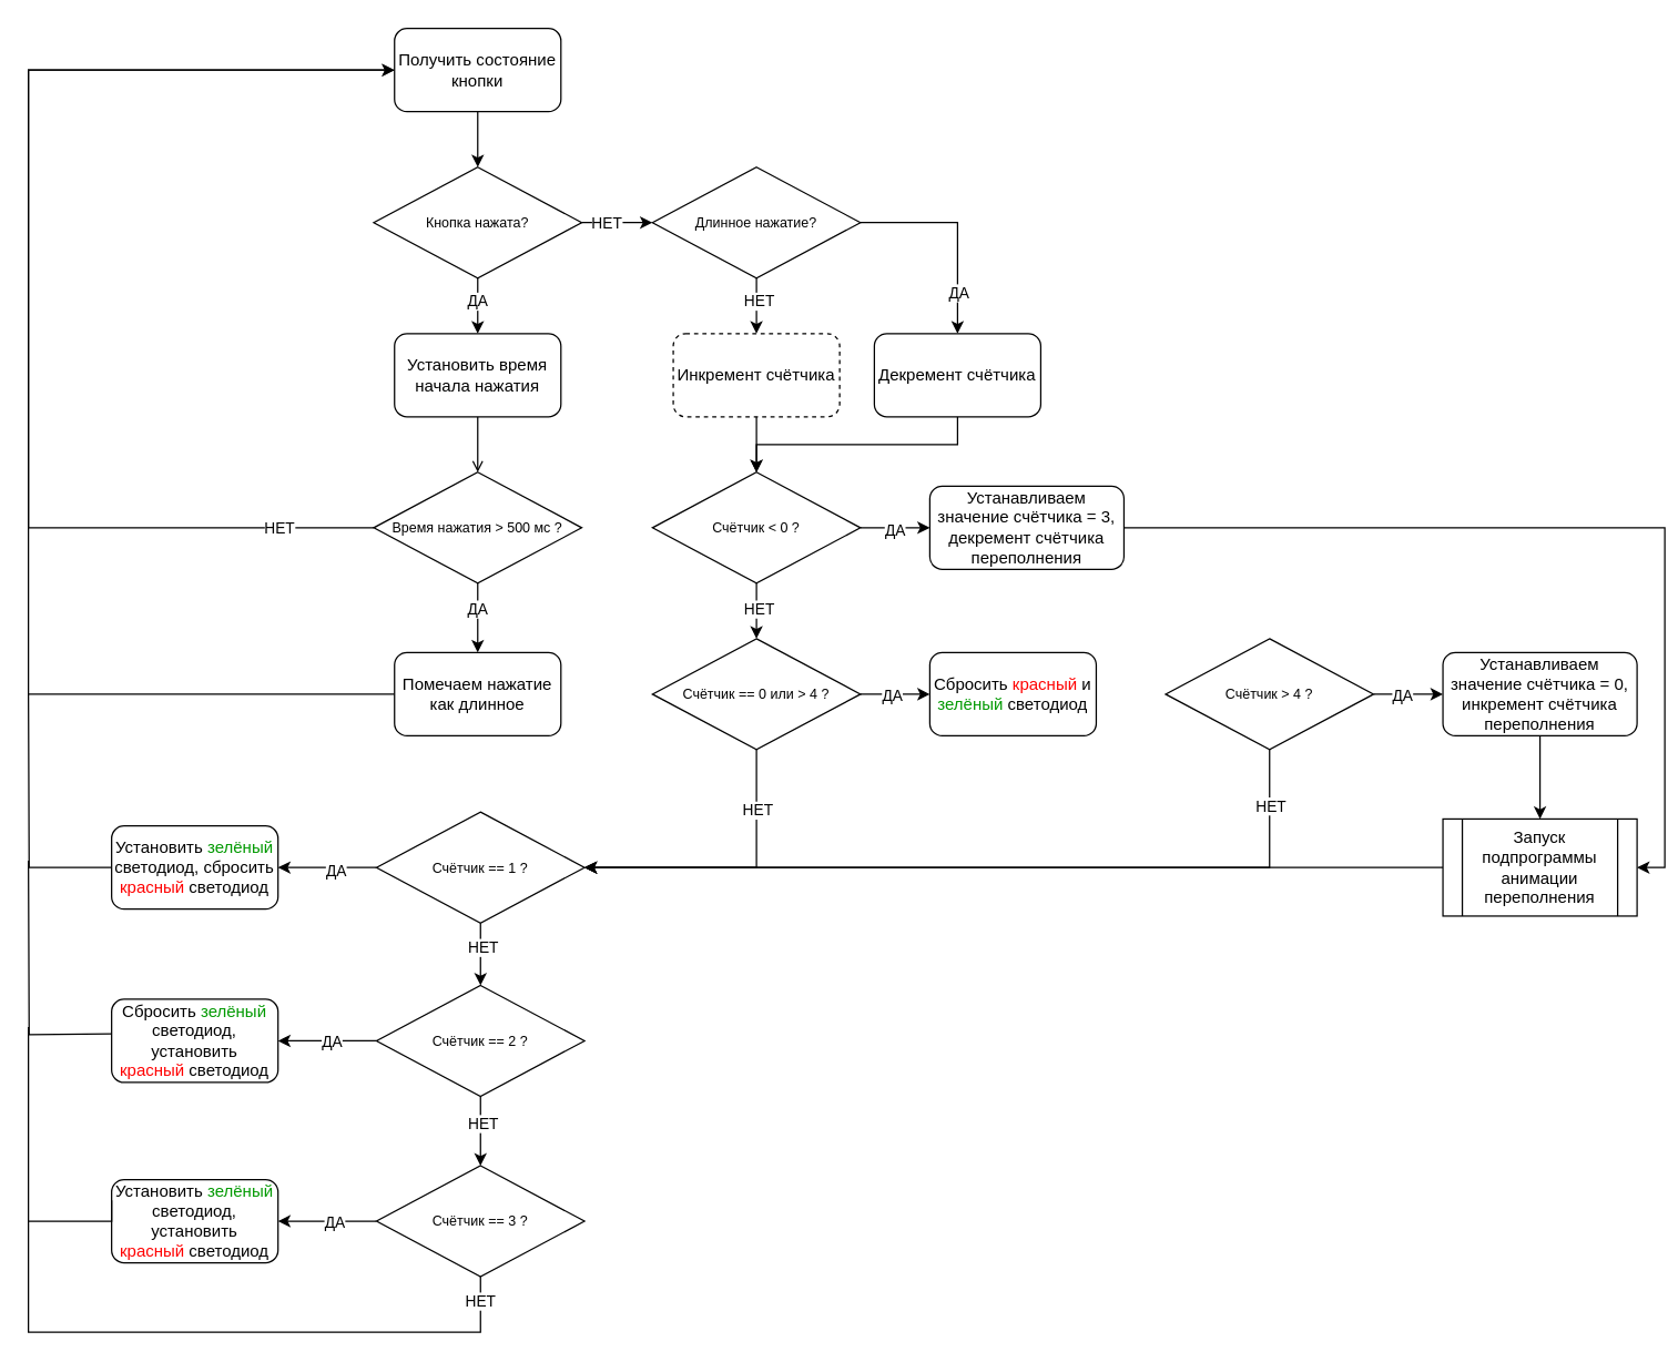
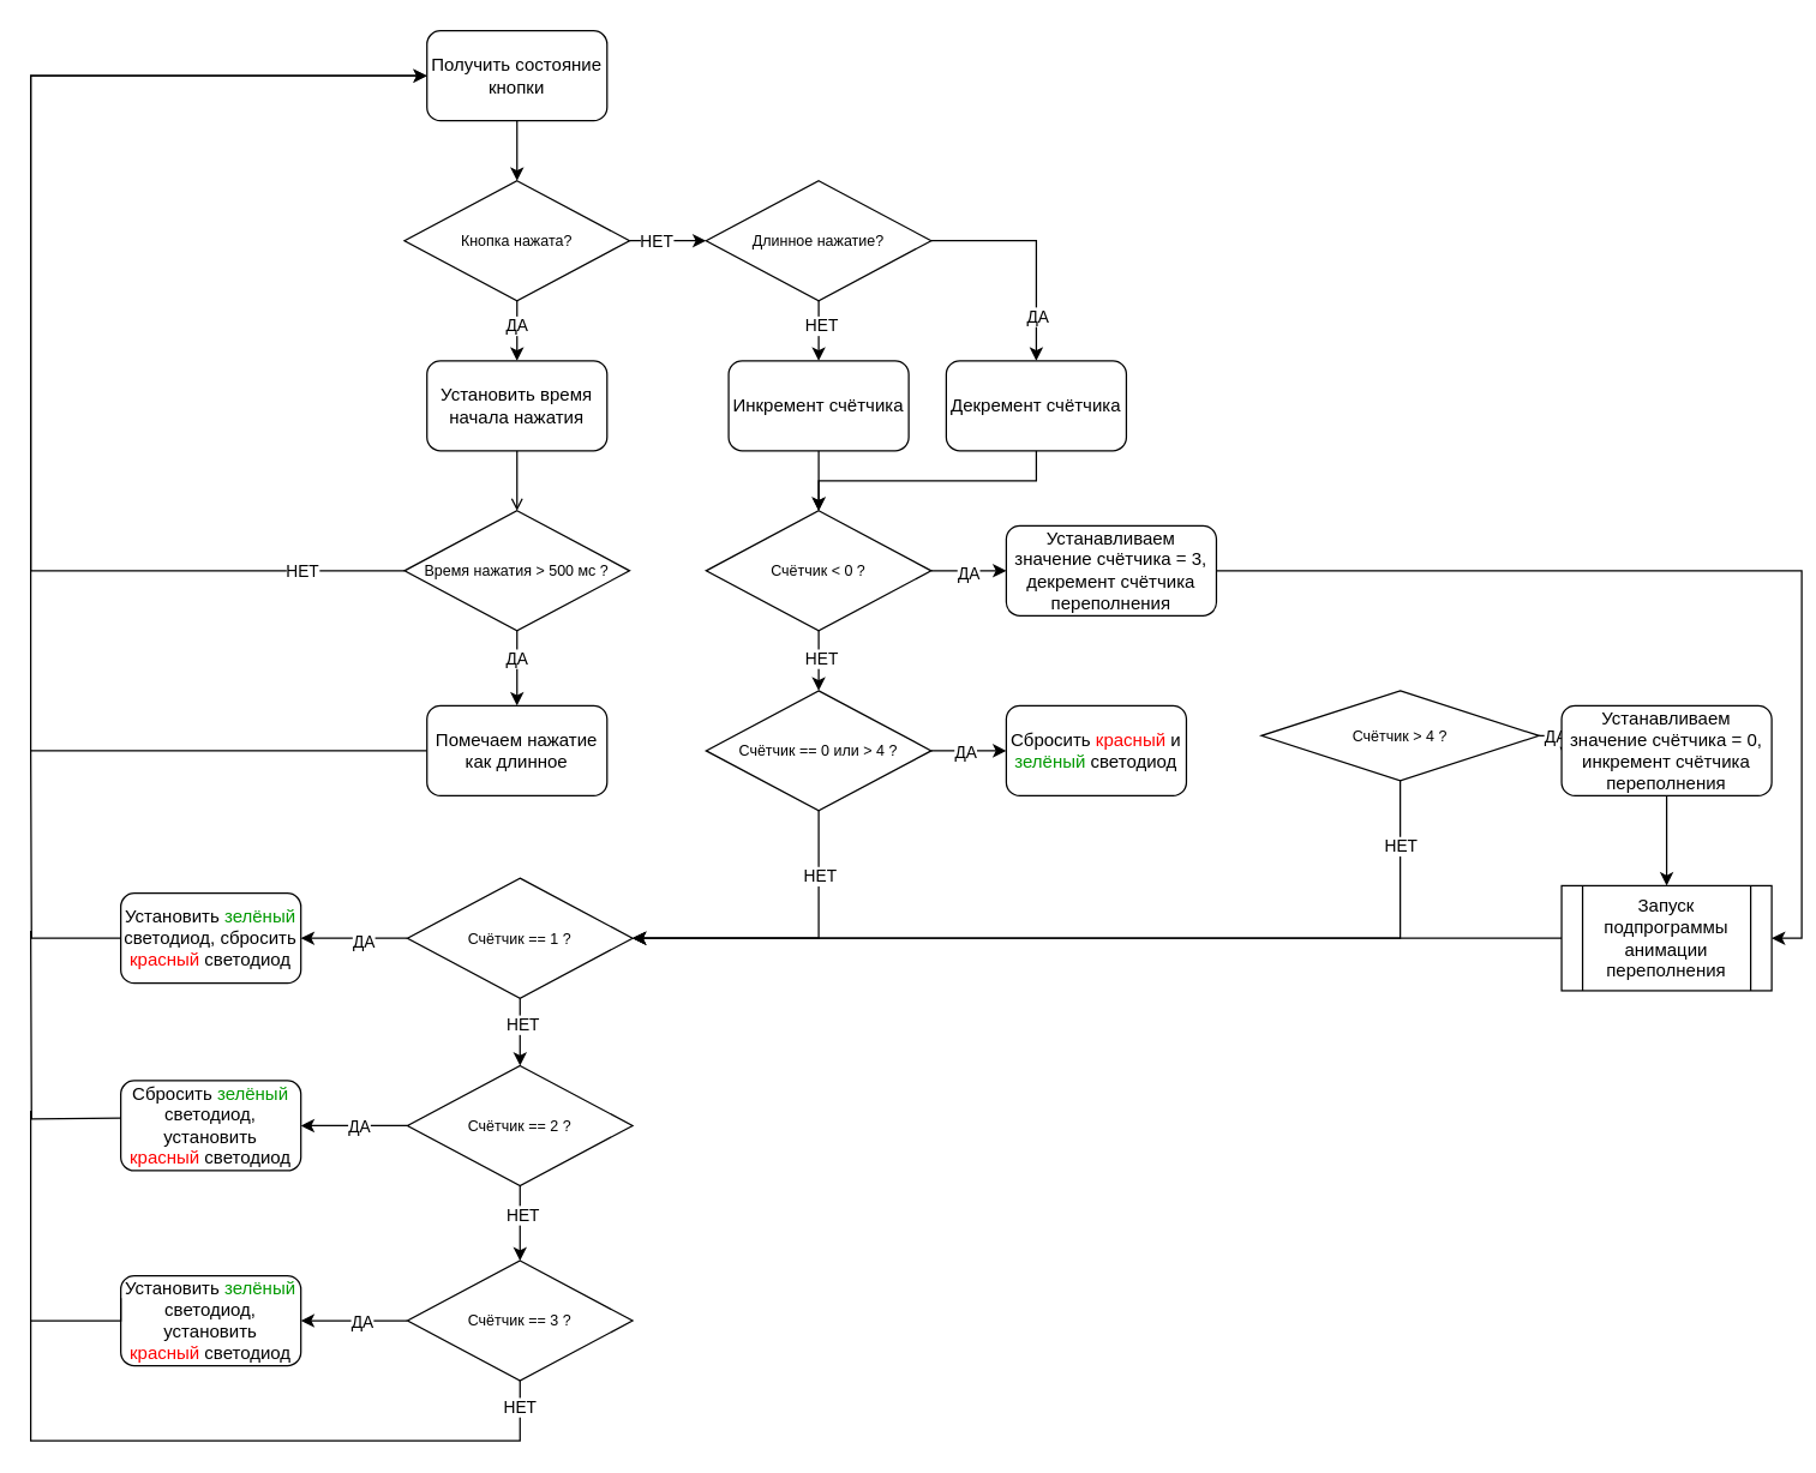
- <mxCell id="22" value="Инкремент счётчика" style="rounded=1;whiteSpace=wrap;html=1;dashed=1;" vertex="1" parent="1"><mxGeometry x="485" y="240" width="120" height="60" as="geometry" /></mxCell>
+ <mxCell id="22" value="Инкремент счётчика" style="rounded=1;whiteSpace=wrap;html=1;" vertex="1" parent="1"><mxGeometry x="485" y="240" width="120" height="60" as="geometry" /></mxCell>
- <mxCell id="45" value="Счётчик &amp;gt; 4 ?" style="rhombus;whiteSpace=wrap;html=1;fontSize=10;" vertex="1" parent="1"><mxGeometry x="840" y="460" width="150" height="80" as="geometry" /></mxCell>
+ <mxCell id="45" value="Счётчик &amp;gt; 4 ?" style="rhombus;whiteSpace=wrap;html=1;fontSize=10;" vertex="1" parent="1"><mxGeometry x="840" y="460" width="185" height="60" as="geometry" /></mxCell>
